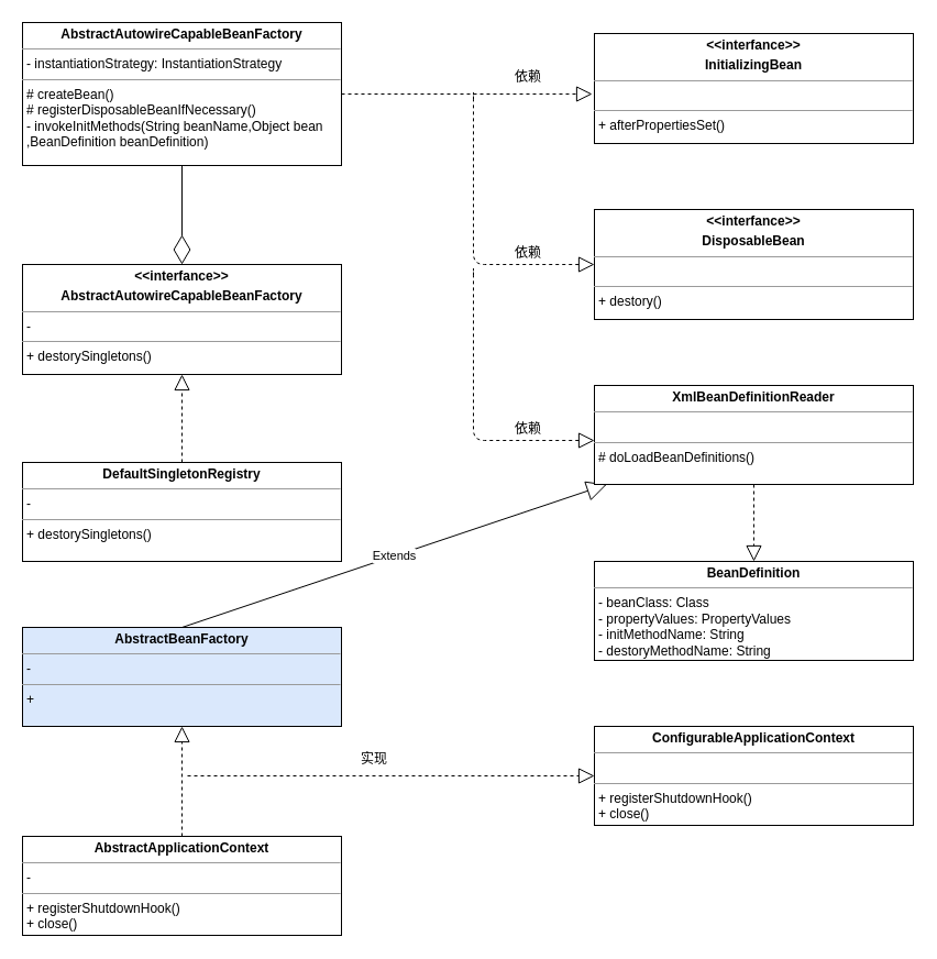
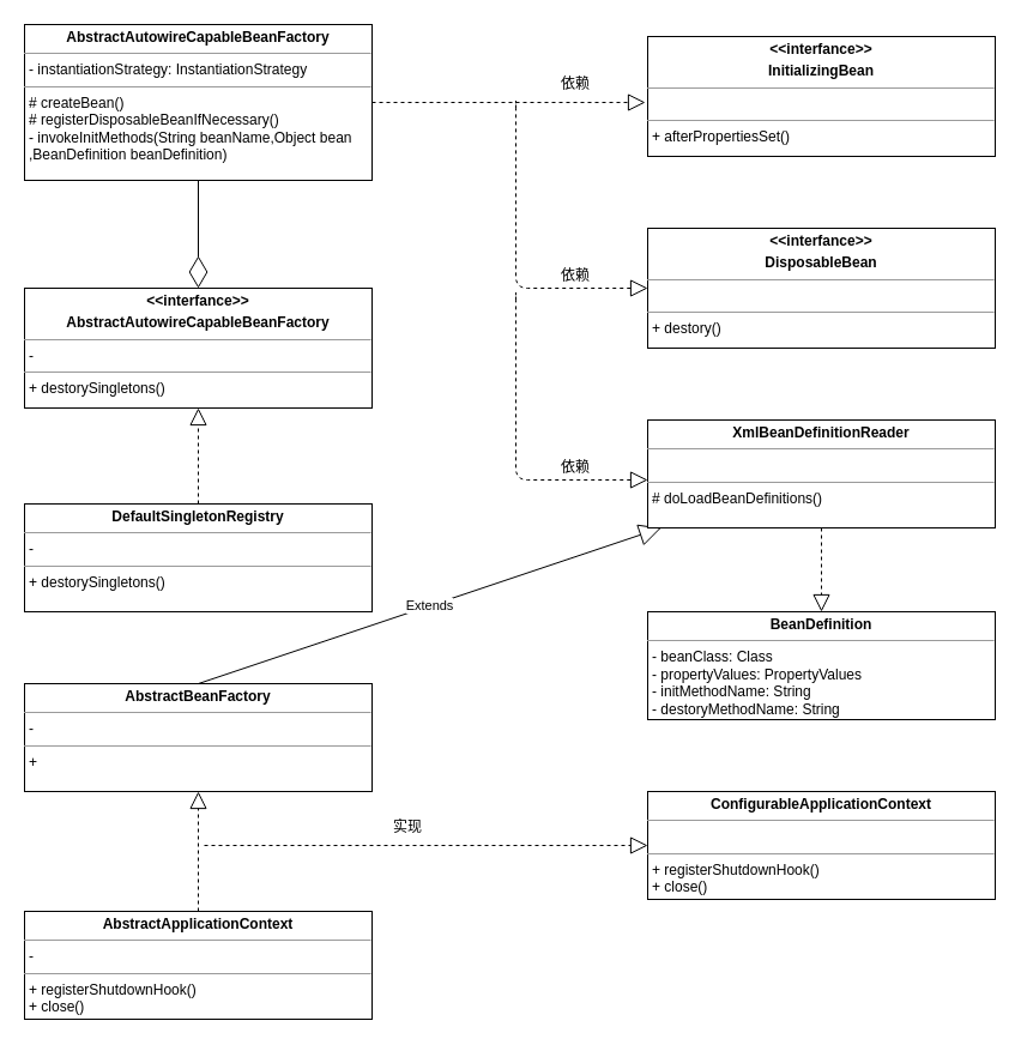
- <mxCell id="7" value="&lt;p style=&quot;margin: 0px ; margin-top: 4px ; text-align: center&quot;&gt;&lt;b&gt;AbstractBeanFactory&lt;/b&gt;&lt;br&gt;&lt;/p&gt;&lt;hr size=&quot;1&quot;&gt;&lt;p style=&quot;margin: 0px ; margin-left: 4px&quot;&gt;-&lt;/p&gt;&lt;hr size=&quot;1&quot;&gt;&lt;p style=&quot;margin: 0px ; margin-left: 4px&quot;&gt;+&lt;/p&gt;" style="verticalAlign=top;align=left;overflow=fill;fontSize=12;fontFamily=Helvetica;html=1;fillColor=#dae8fc;" vertex="1" parent="1"><mxGeometry x="20" y="570" width="290" height="90" as="geometry" /></mxCell>
+ <mxCell id="7" value="&lt;p style=&quot;margin: 0px ; margin-top: 4px ; text-align: center&quot;&gt;&lt;b&gt;AbstractBeanFactory&lt;/b&gt;&lt;br&gt;&lt;/p&gt;&lt;hr size=&quot;1&quot;&gt;&lt;p style=&quot;margin: 0px ; margin-left: 4px&quot;&gt;-&lt;/p&gt;&lt;hr size=&quot;1&quot;&gt;&lt;p style=&quot;margin: 0px ; margin-left: 4px&quot;&gt;+&lt;/p&gt;" style="verticalAlign=top;align=left;overflow=fill;fontSize=12;fontFamily=Helvetica;html=1;" vertex="1" parent="1"><mxGeometry x="20" y="570" width="290" height="90" as="geometry" /></mxCell>
